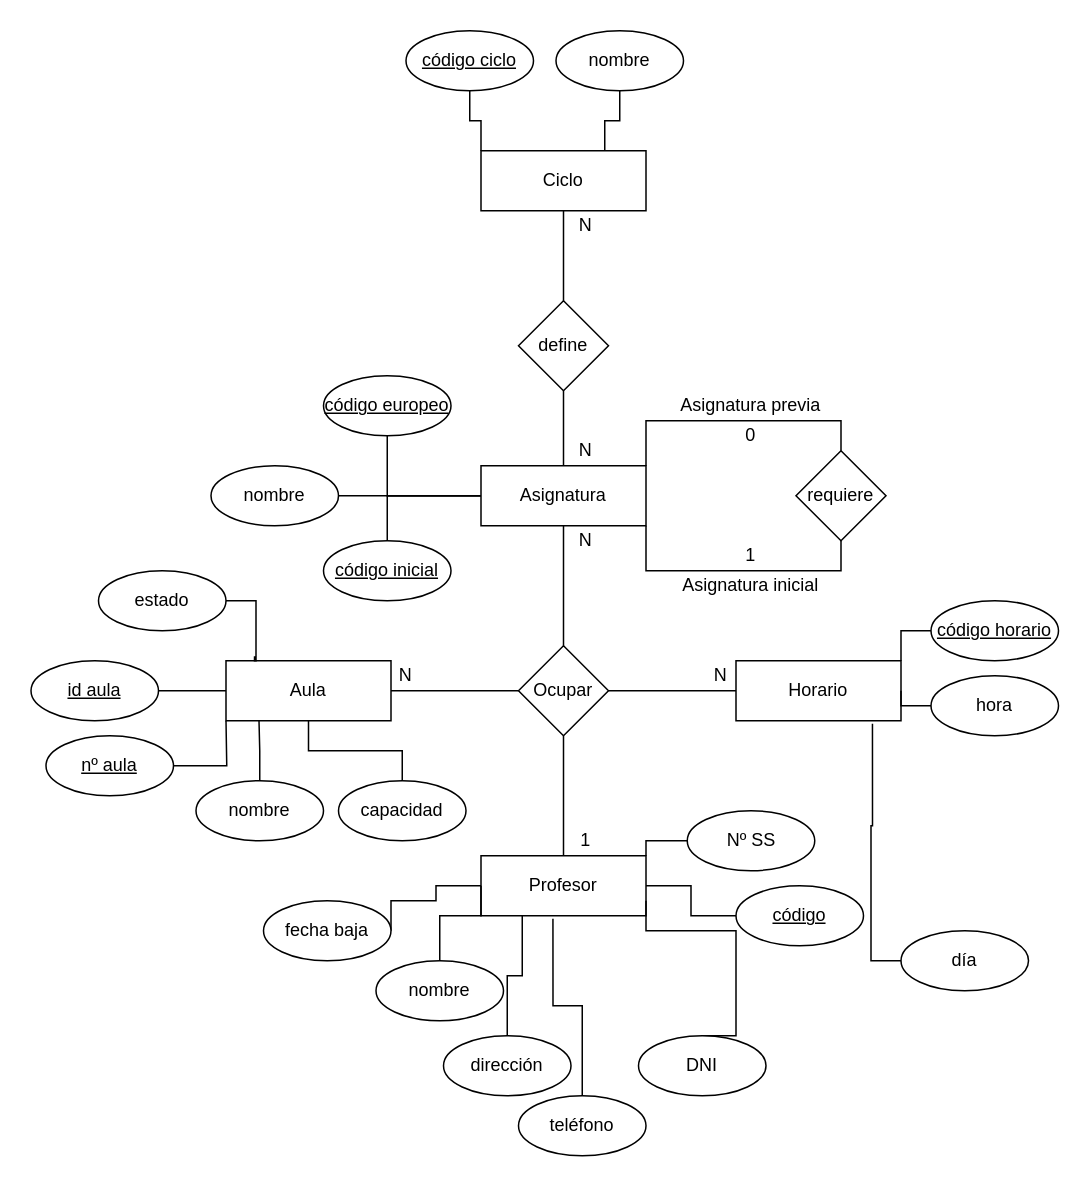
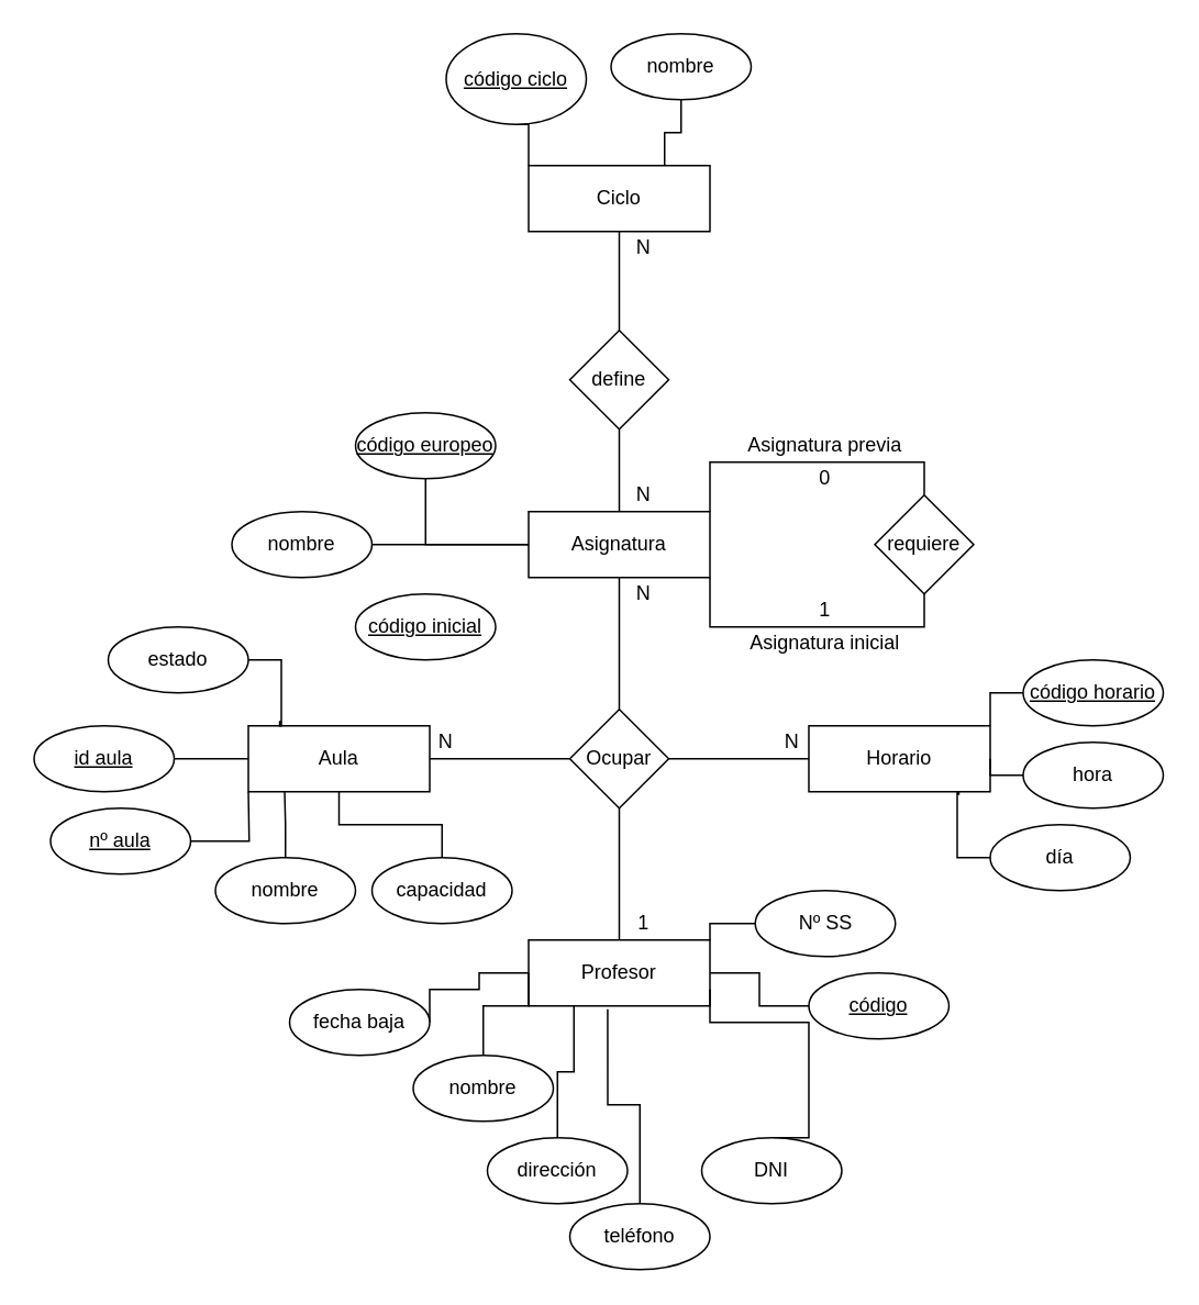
- <mxCell id="7" value="&lt;u&gt;código&amp;nbsp;ciclo&lt;/u&gt;" style="ellipse;whiteSpace=wrap;html=1;" parent="1" vertex="1"><mxGeometry x="270" y="20" width="85" height="40" as="geometry" /></mxCell>
+ <mxCell id="7" value="&lt;u&gt;código&amp;nbsp;ciclo&lt;/u&gt;" style="ellipse;whiteSpace=wrap;html=1;" parent="1" vertex="1"><mxGeometry x="270" y="20" width="85" height="55" as="geometry" /></mxCell>
- <mxCell id="30" style="edgeStyle=orthogonalEdgeStyle;rounded=0;orthogonalLoop=1;jettySize=auto;html=1;exitX=0.5;exitY=0;exitDx=0;exitDy=0;entryX=0;entryY=0.5;entryDx=0;entryDy=0;endArrow=none;endFill=0;" edge="1" parent="1" source="31" target="3"><mxGeometry relative="1" as="geometry" /></mxCell>
- <mxCell id="67" value="día" style="ellipse;whiteSpace=wrap;html=1;" vertex="1" parent="1"><mxGeometry x="600" y="620" width="85" height="40" as="geometry" /></mxCell>
+ <mxCell id="67" value="día" style="ellipse;whiteSpace=wrap;html=1;" vertex="1" parent="1"><mxGeometry x="600" y="500" width="85" height="40" as="geometry" /></mxCell>
